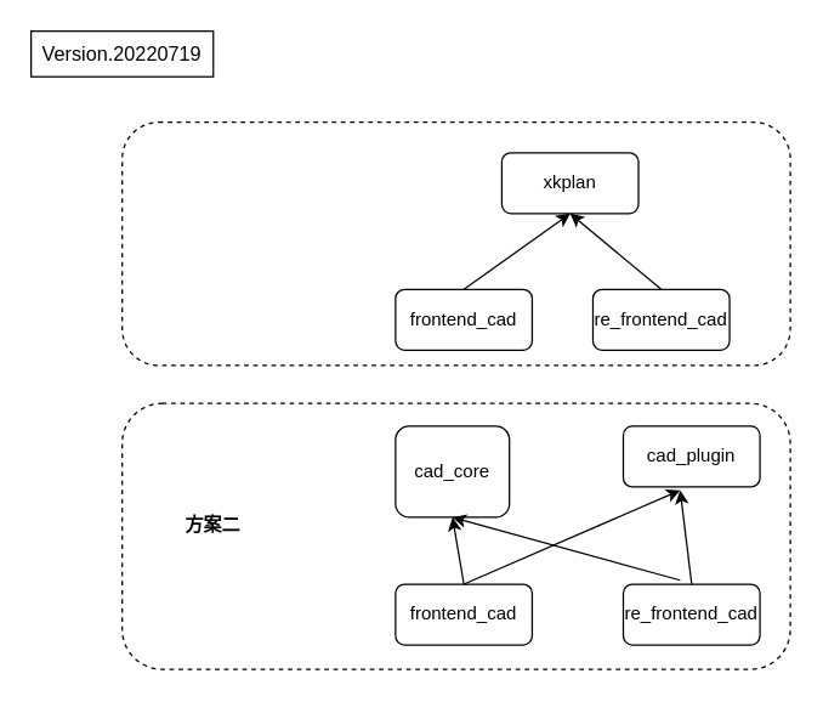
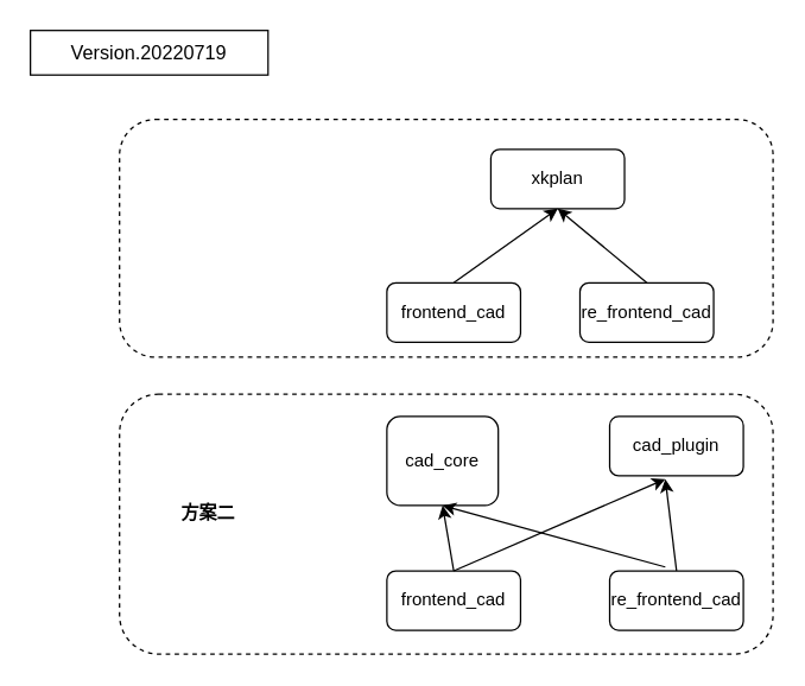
- <mxCell id="2" value="Version.20220719" style="rounded=0;whiteSpace=wrap;html=1;labelBorderColor=none;fontSize=13;fillColor=none;" vertex="1" parent="1"><mxGeometry x="20" y="20" width="120" height="30" as="geometry" /></mxCell>
+ <mxCell id="2" value="Version.20220719" style="rounded=0;whiteSpace=wrap;html=1;labelBorderColor=none;fontSize=13;fillColor=none;" vertex="1" parent="1"><mxGeometry x="20" y="20" width="160" height="30" as="geometry" /></mxCell>
